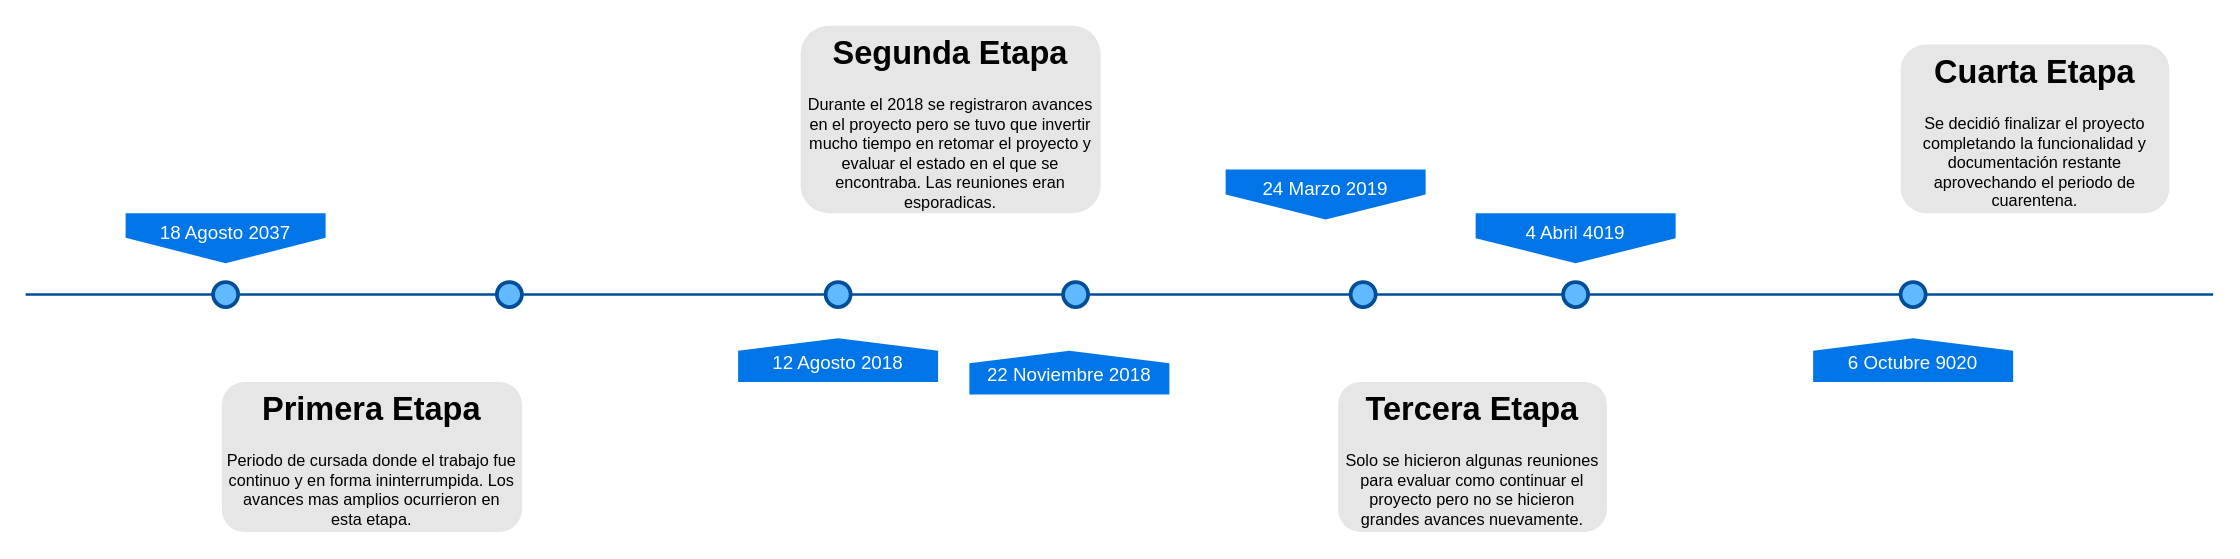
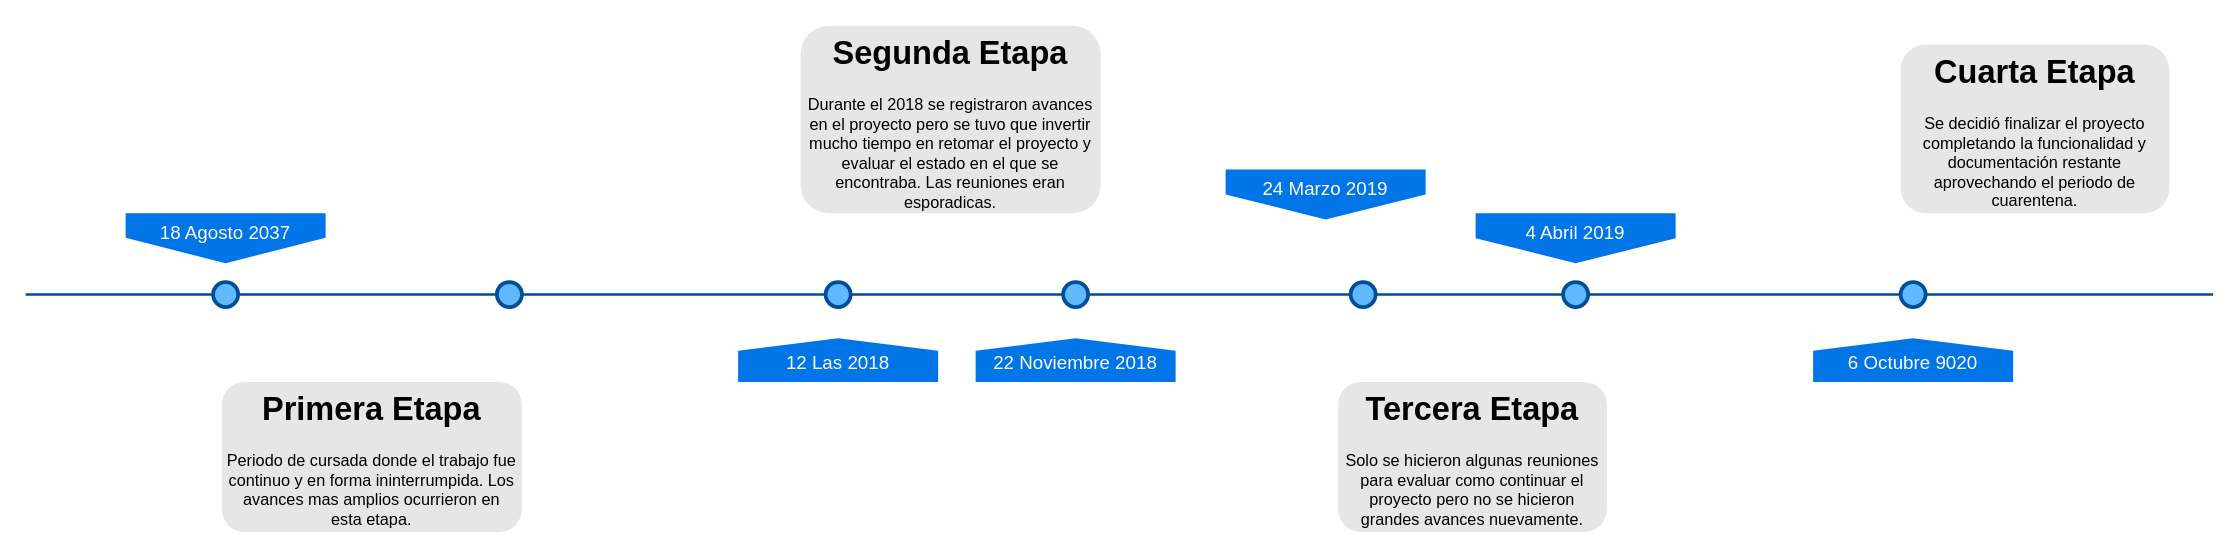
- <mxCell id="16" value="4 Abril 4019" style="shape=offPageConnector;whiteSpace=wrap;html=1;fillColor=#0075E8;fontSize=15;fontColor=#FFFFFF;size=0.5;verticalAlign=top;strokeColor=none;" vertex="1" parent="1"><mxGeometry x="1180" y="170" width="160" height="40" as="geometry" /></mxCell>
+ <mxCell id="16" value="4 Abril 2019" style="shape=offPageConnector;whiteSpace=wrap;html=1;fillColor=#0075E8;fontSize=15;fontColor=#FFFFFF;size=0.5;verticalAlign=top;strokeColor=none;" vertex="1" parent="1"><mxGeometry x="1180" y="170" width="160" height="40" as="geometry" /></mxCell>
- <mxCell id="4" value="12 Agosto 2018" style="shape=offPageConnector;whiteSpace=wrap;html=1;fillColor=#0075E8;fontSize=15;fontColor=#FFFFFF;size=0.286;flipV=1;verticalAlign=bottom;strokeColor=none;spacingBottom=4;" parent="1" vertex="1"><mxGeometry x="590" y="270" width="160" height="35" as="geometry" /></mxCell>
+ <mxCell id="4" value="12 Las 2018" style="shape=offPageConnector;whiteSpace=wrap;html=1;fillColor=#0075E8;fontSize=15;fontColor=#FFFFFF;size=0.286;flipV=1;verticalAlign=bottom;strokeColor=none;spacingBottom=4;" parent="1" vertex="1"><mxGeometry x="590" y="270" width="160" height="35" as="geometry" /></mxCell>
- <mxCell id="12" value="22 Noviembre 2018" style="shape=offPageConnector;whiteSpace=wrap;html=1;fillColor=#0075E8;fontSize=15;fontColor=#FFFFFF;size=0.286;flipV=1;verticalAlign=bottom;strokeColor=none;spacingBottom=4;" vertex="1" parent="1"><mxGeometry x="775" y="280" width="160" height="35" as="geometry" /></mxCell>
+ <mxCell id="12" value="22 Noviembre 2018" style="shape=offPageConnector;whiteSpace=wrap;html=1;fillColor=#0075E8;fontSize=15;fontColor=#FFFFFF;size=0.286;flipV=1;verticalAlign=bottom;strokeColor=none;spacingBottom=4;" vertex="1" parent="1"><mxGeometry x="780" y="270" width="160" height="35" as="geometry" /></mxCell>
